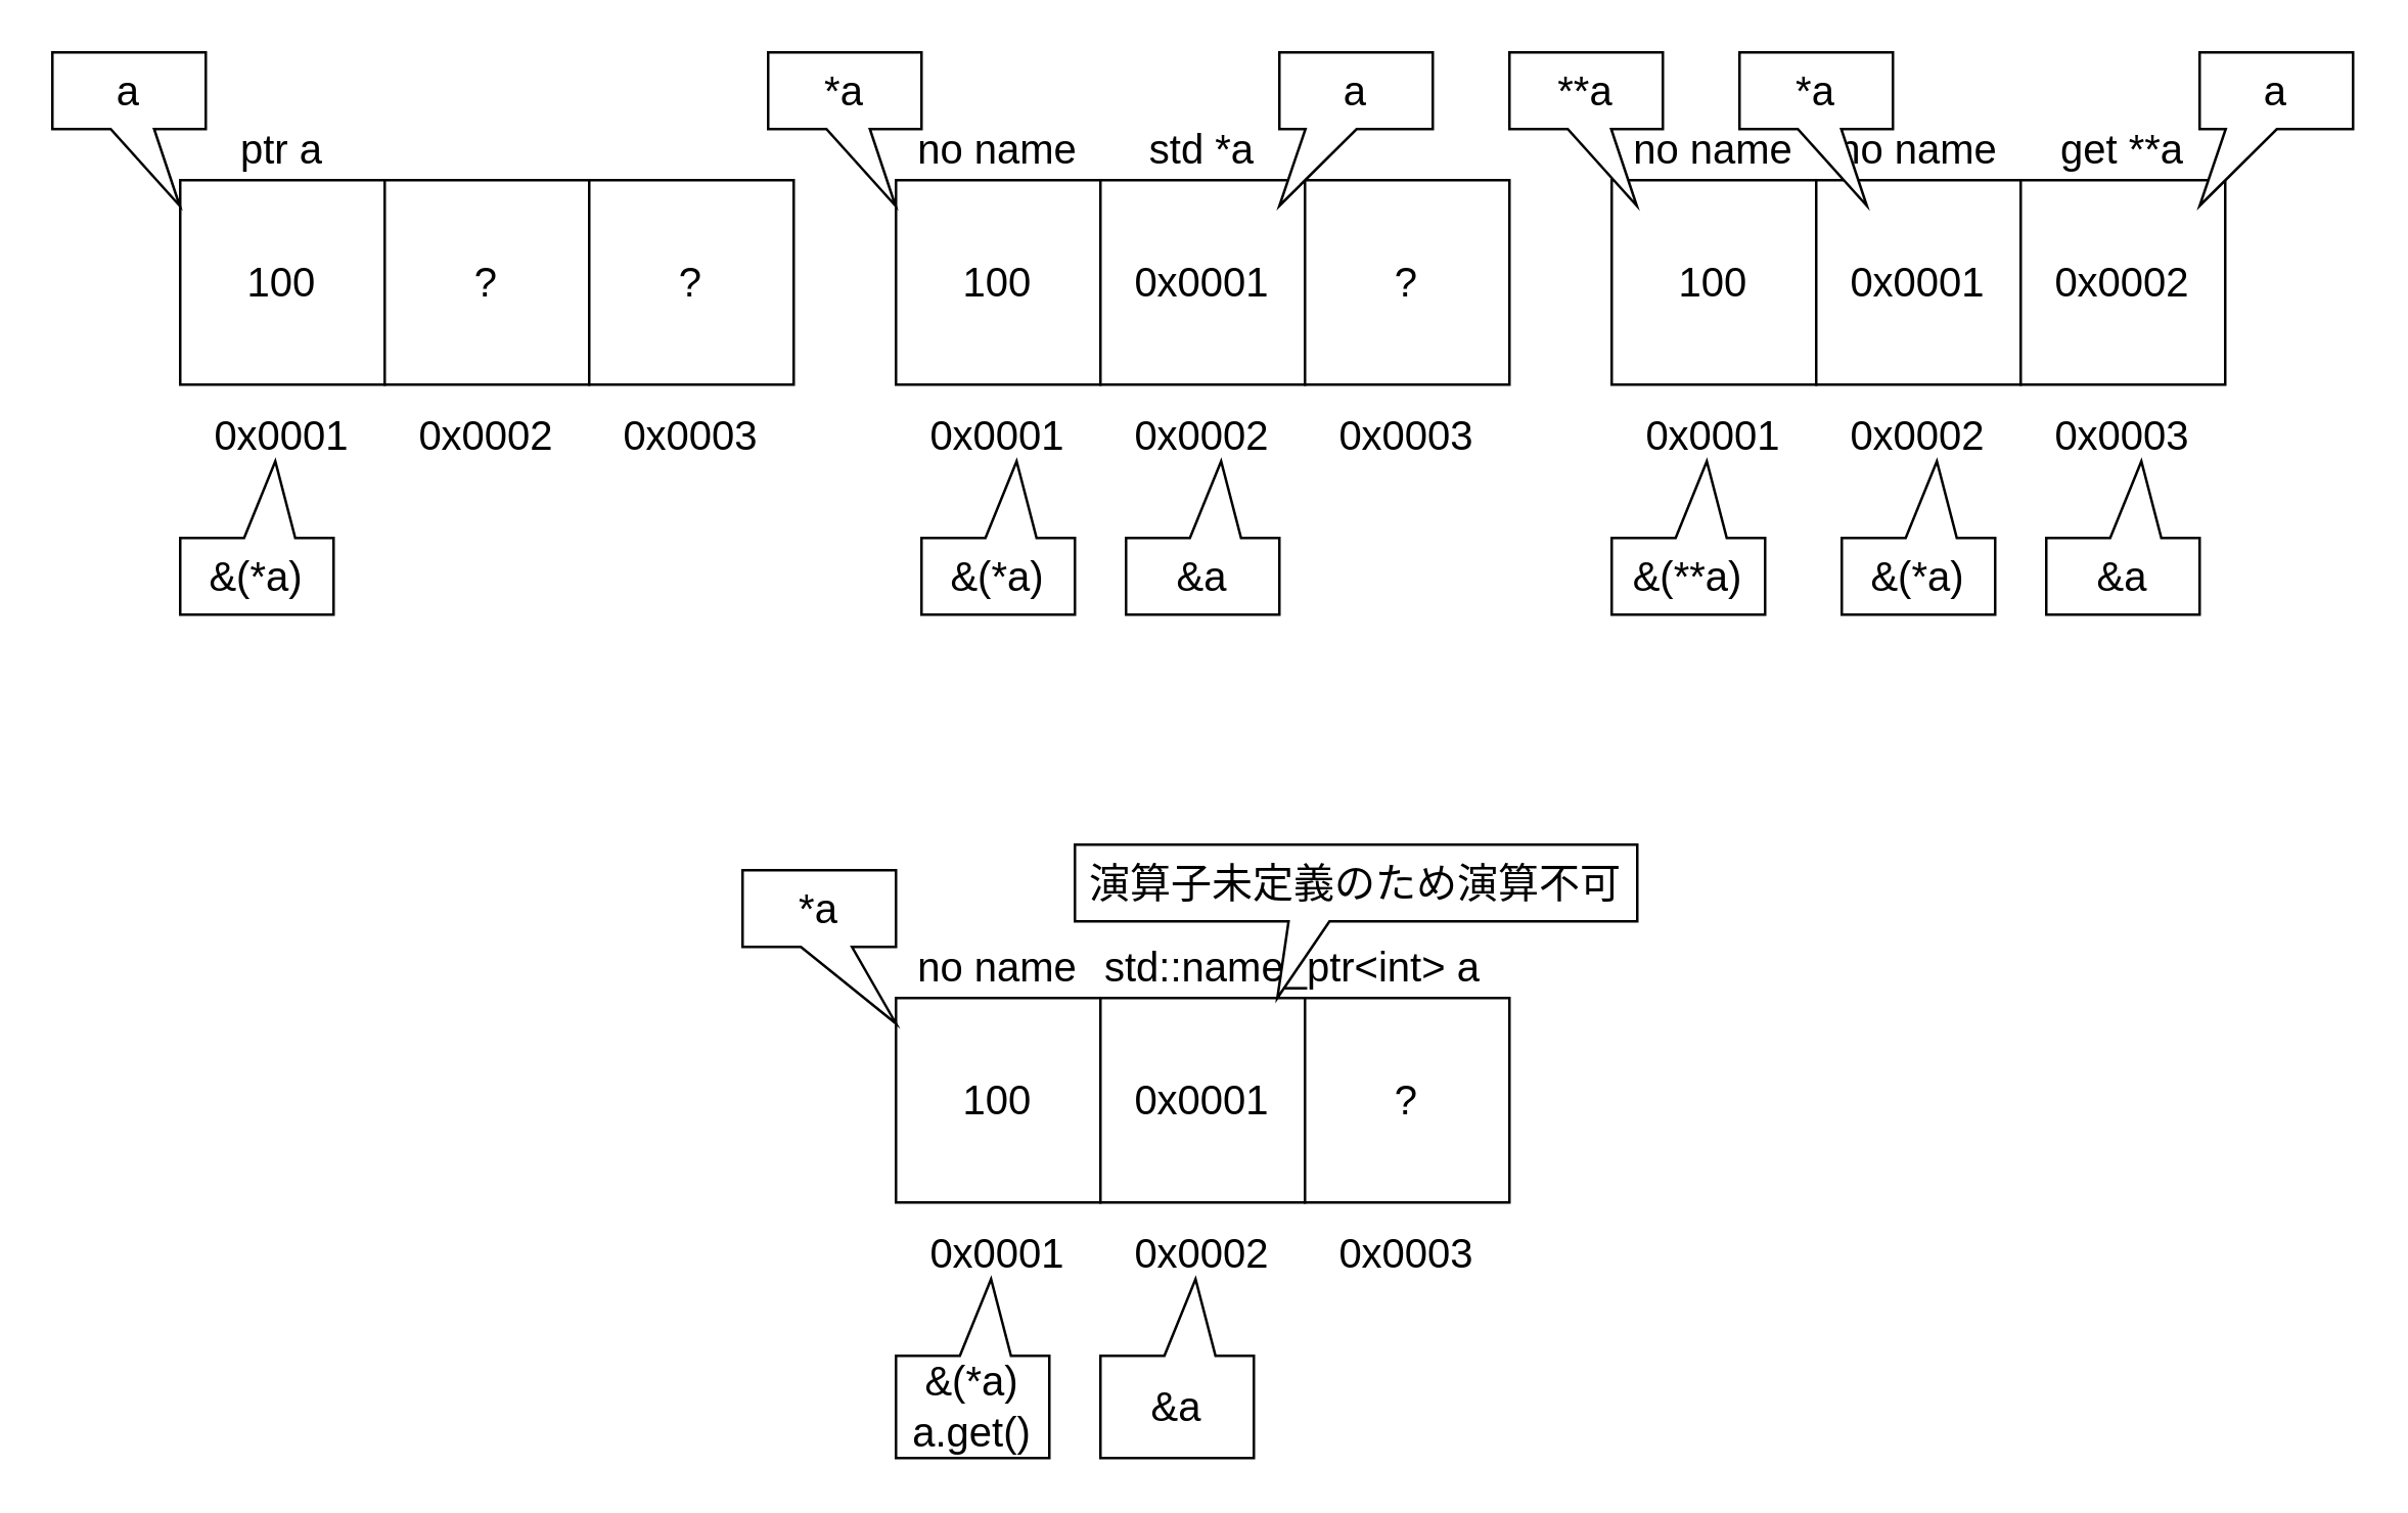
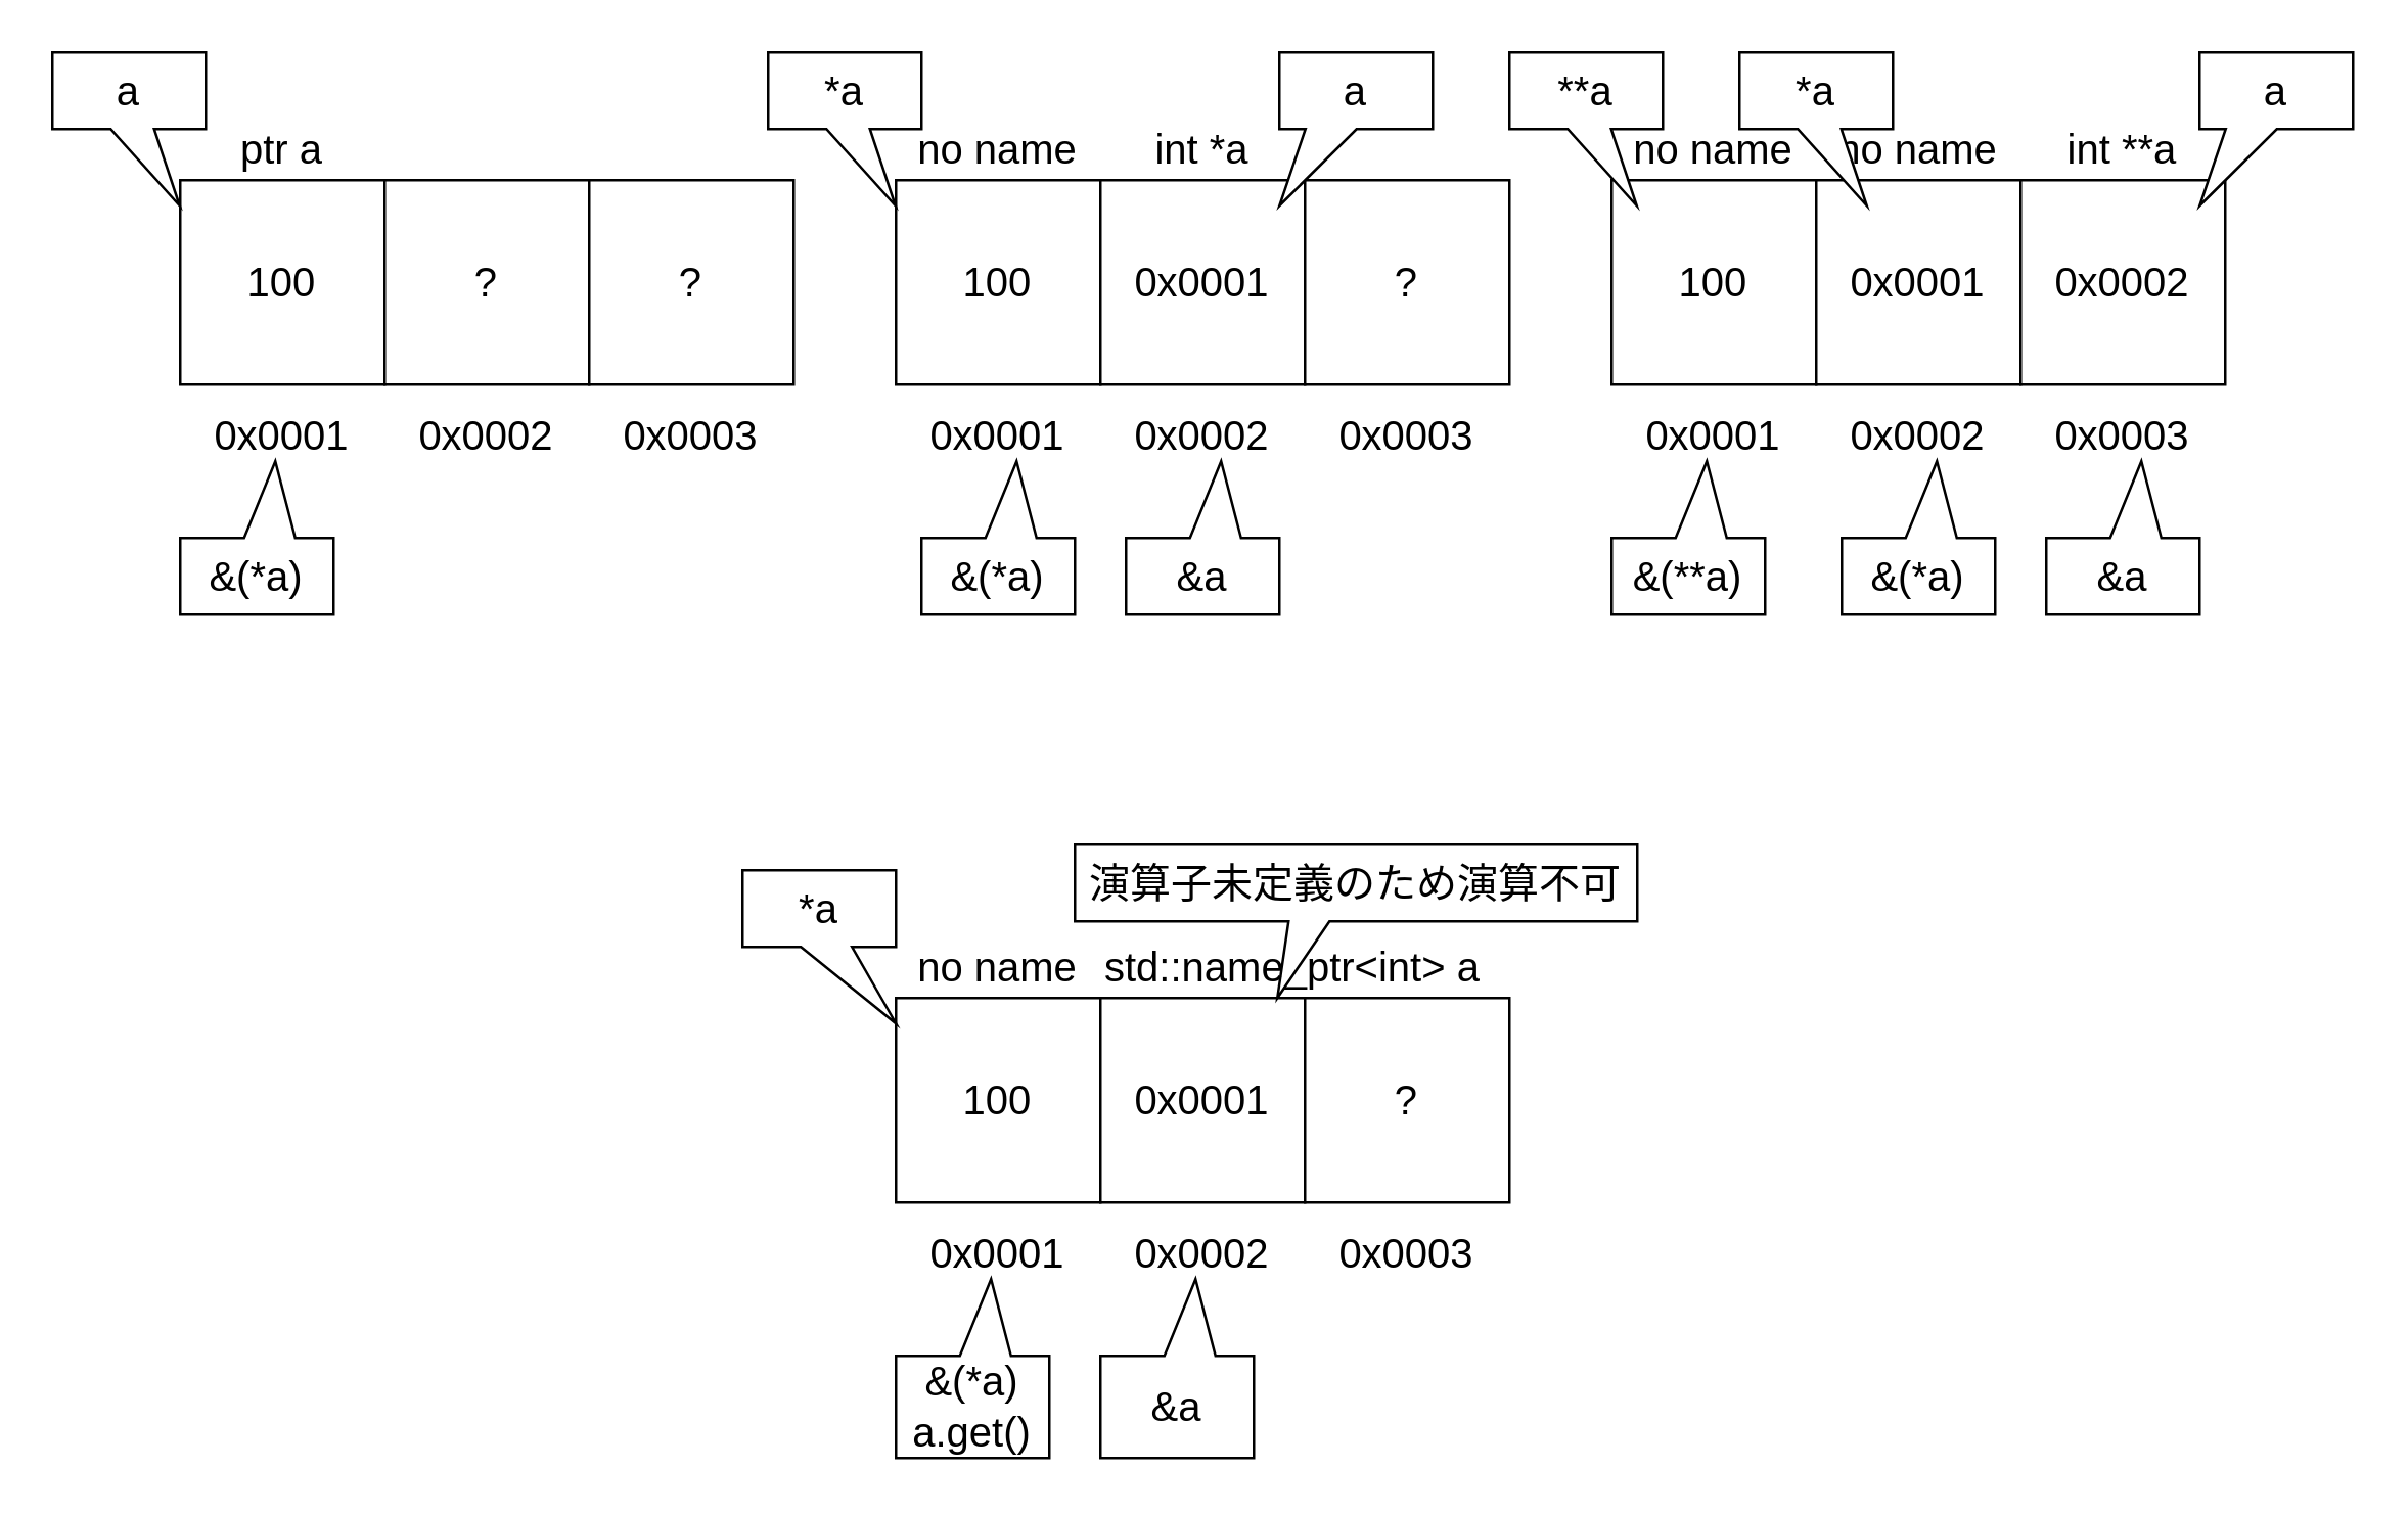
- <mxCell id="15" value="std *a" style="text;html=1;strokeColor=none;fillColor=none;align=center;verticalAlign=bottom;whiteSpace=wrap;rounded=0;fontSize=16;" vertex="1" parent="1"><mxGeometry x="430" y="30" width="80" height="40" as="geometry" /></mxCell>
+ <mxCell id="15" value="int *a" style="text;html=1;strokeColor=none;fillColor=none;align=center;verticalAlign=bottom;whiteSpace=wrap;rounded=0;fontSize=16;" vertex="1" parent="1"><mxGeometry x="430" y="30" width="80" height="40" as="geometry" /></mxCell>
- <mxCell id="22" value="get **a" style="text;html=1;strokeColor=none;fillColor=none;align=center;verticalAlign=bottom;whiteSpace=wrap;rounded=0;fontSize=16;" vertex="1" parent="1"><mxGeometry x="790" y="30" width="80" height="40" as="geometry" /></mxCell>
+ <mxCell id="22" value="int **a" style="text;html=1;strokeColor=none;fillColor=none;align=center;verticalAlign=bottom;whiteSpace=wrap;rounded=0;fontSize=16;" vertex="1" parent="1"><mxGeometry x="790" y="30" width="80" height="40" as="geometry" /></mxCell>
